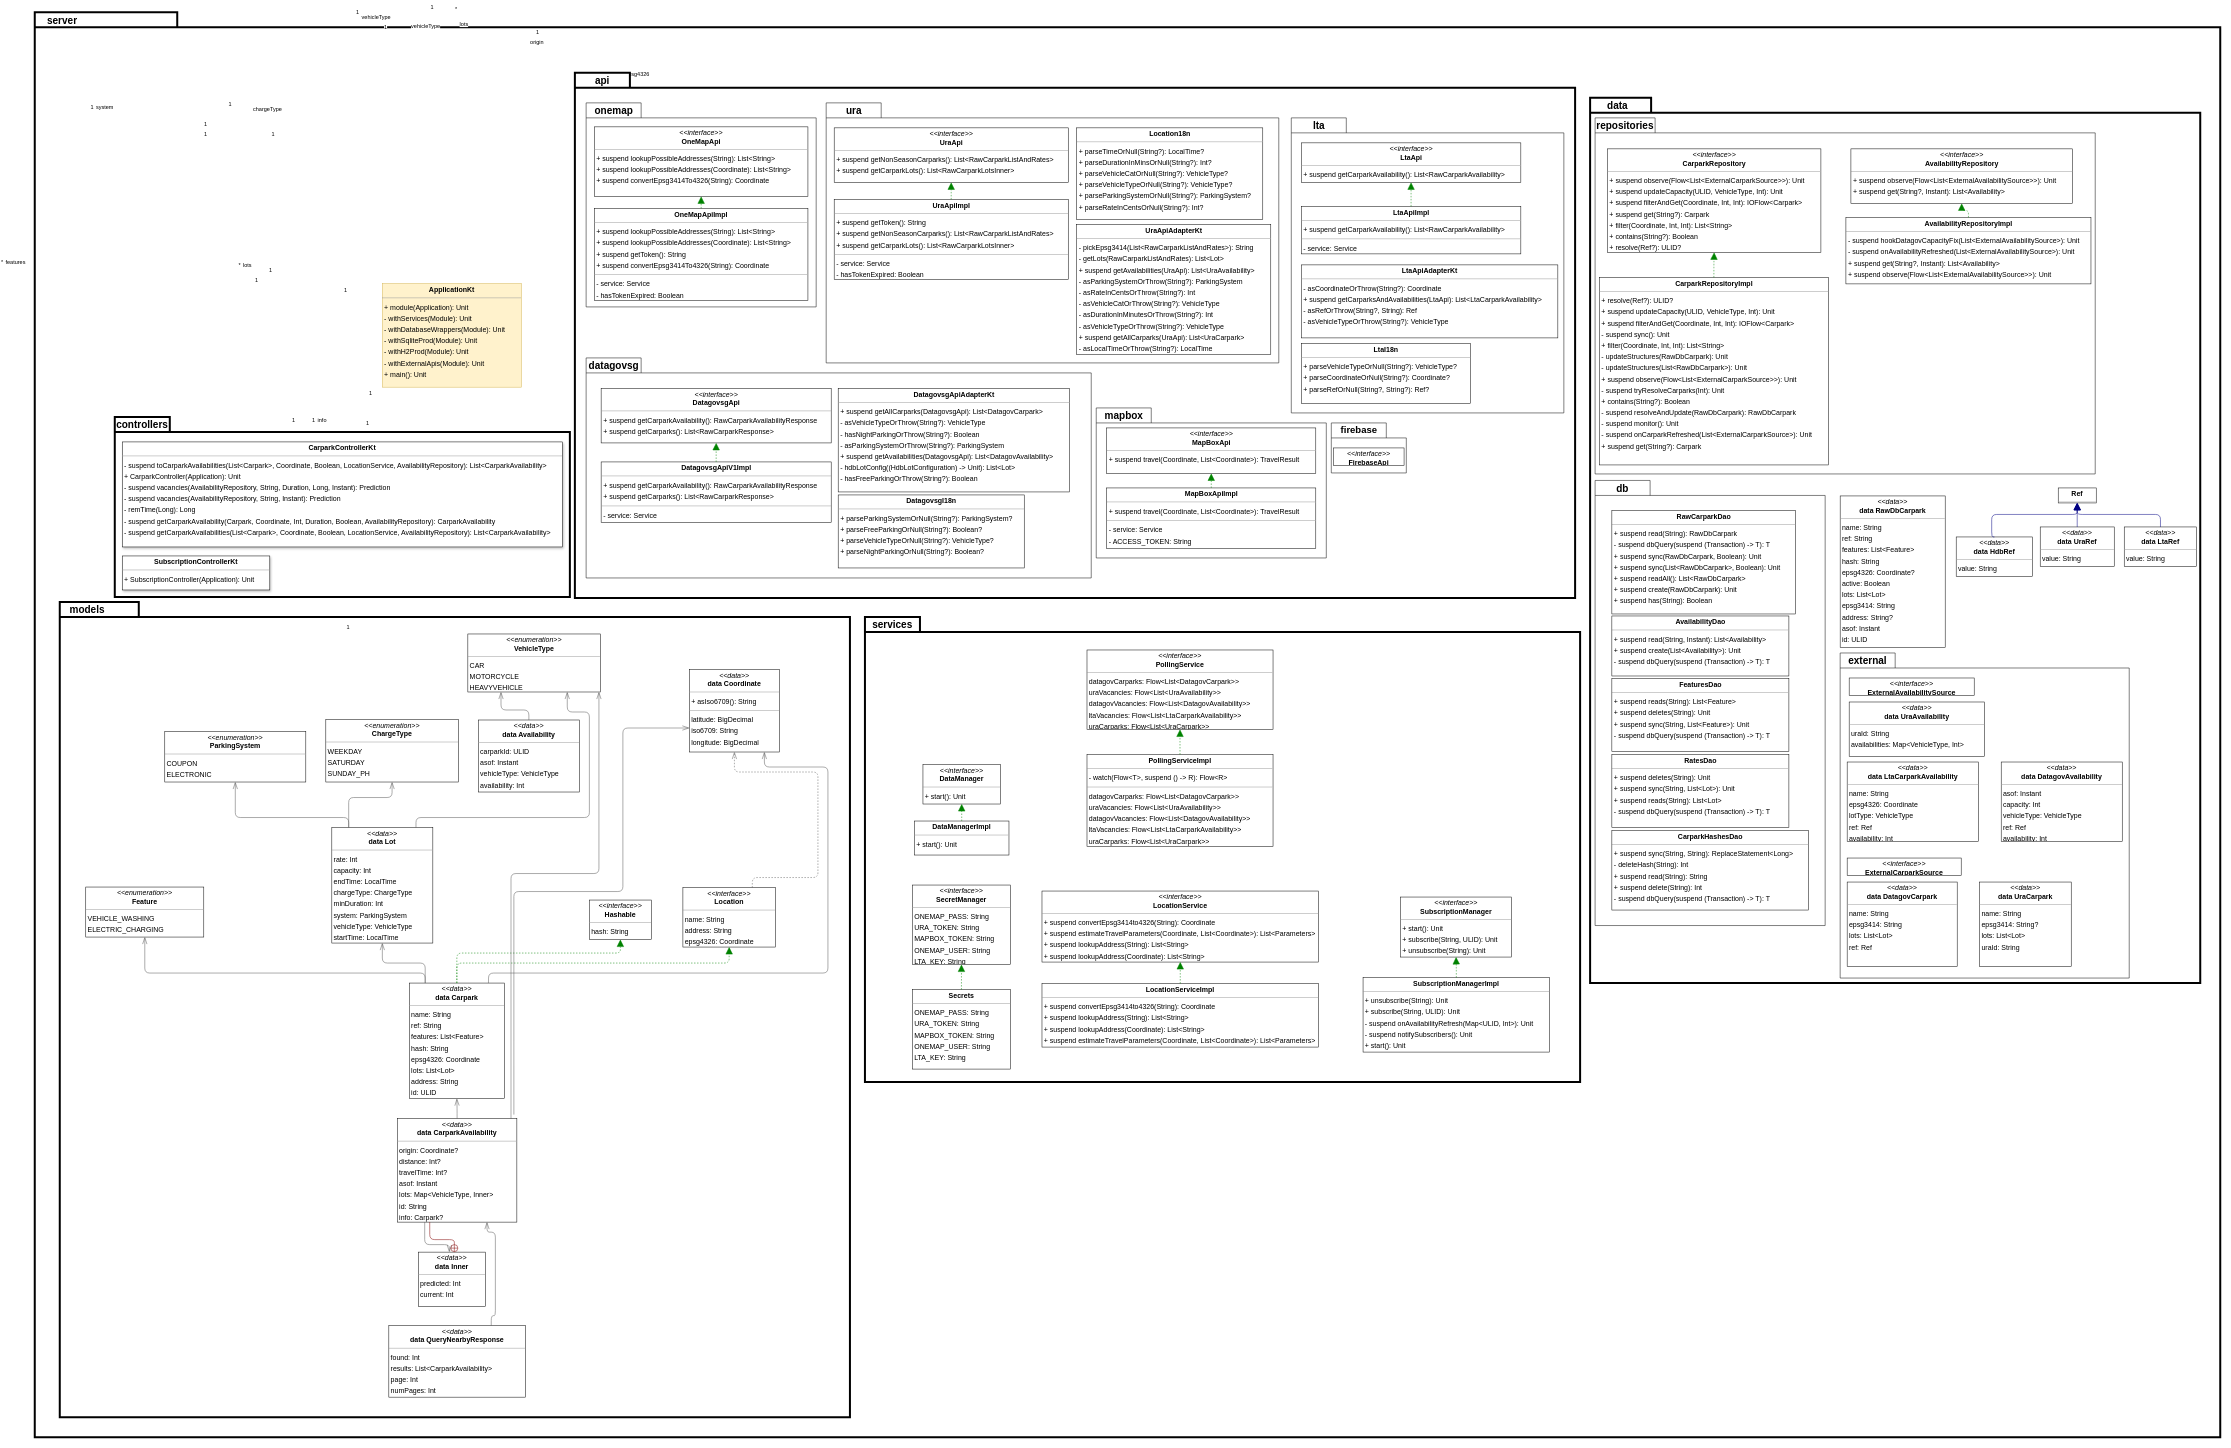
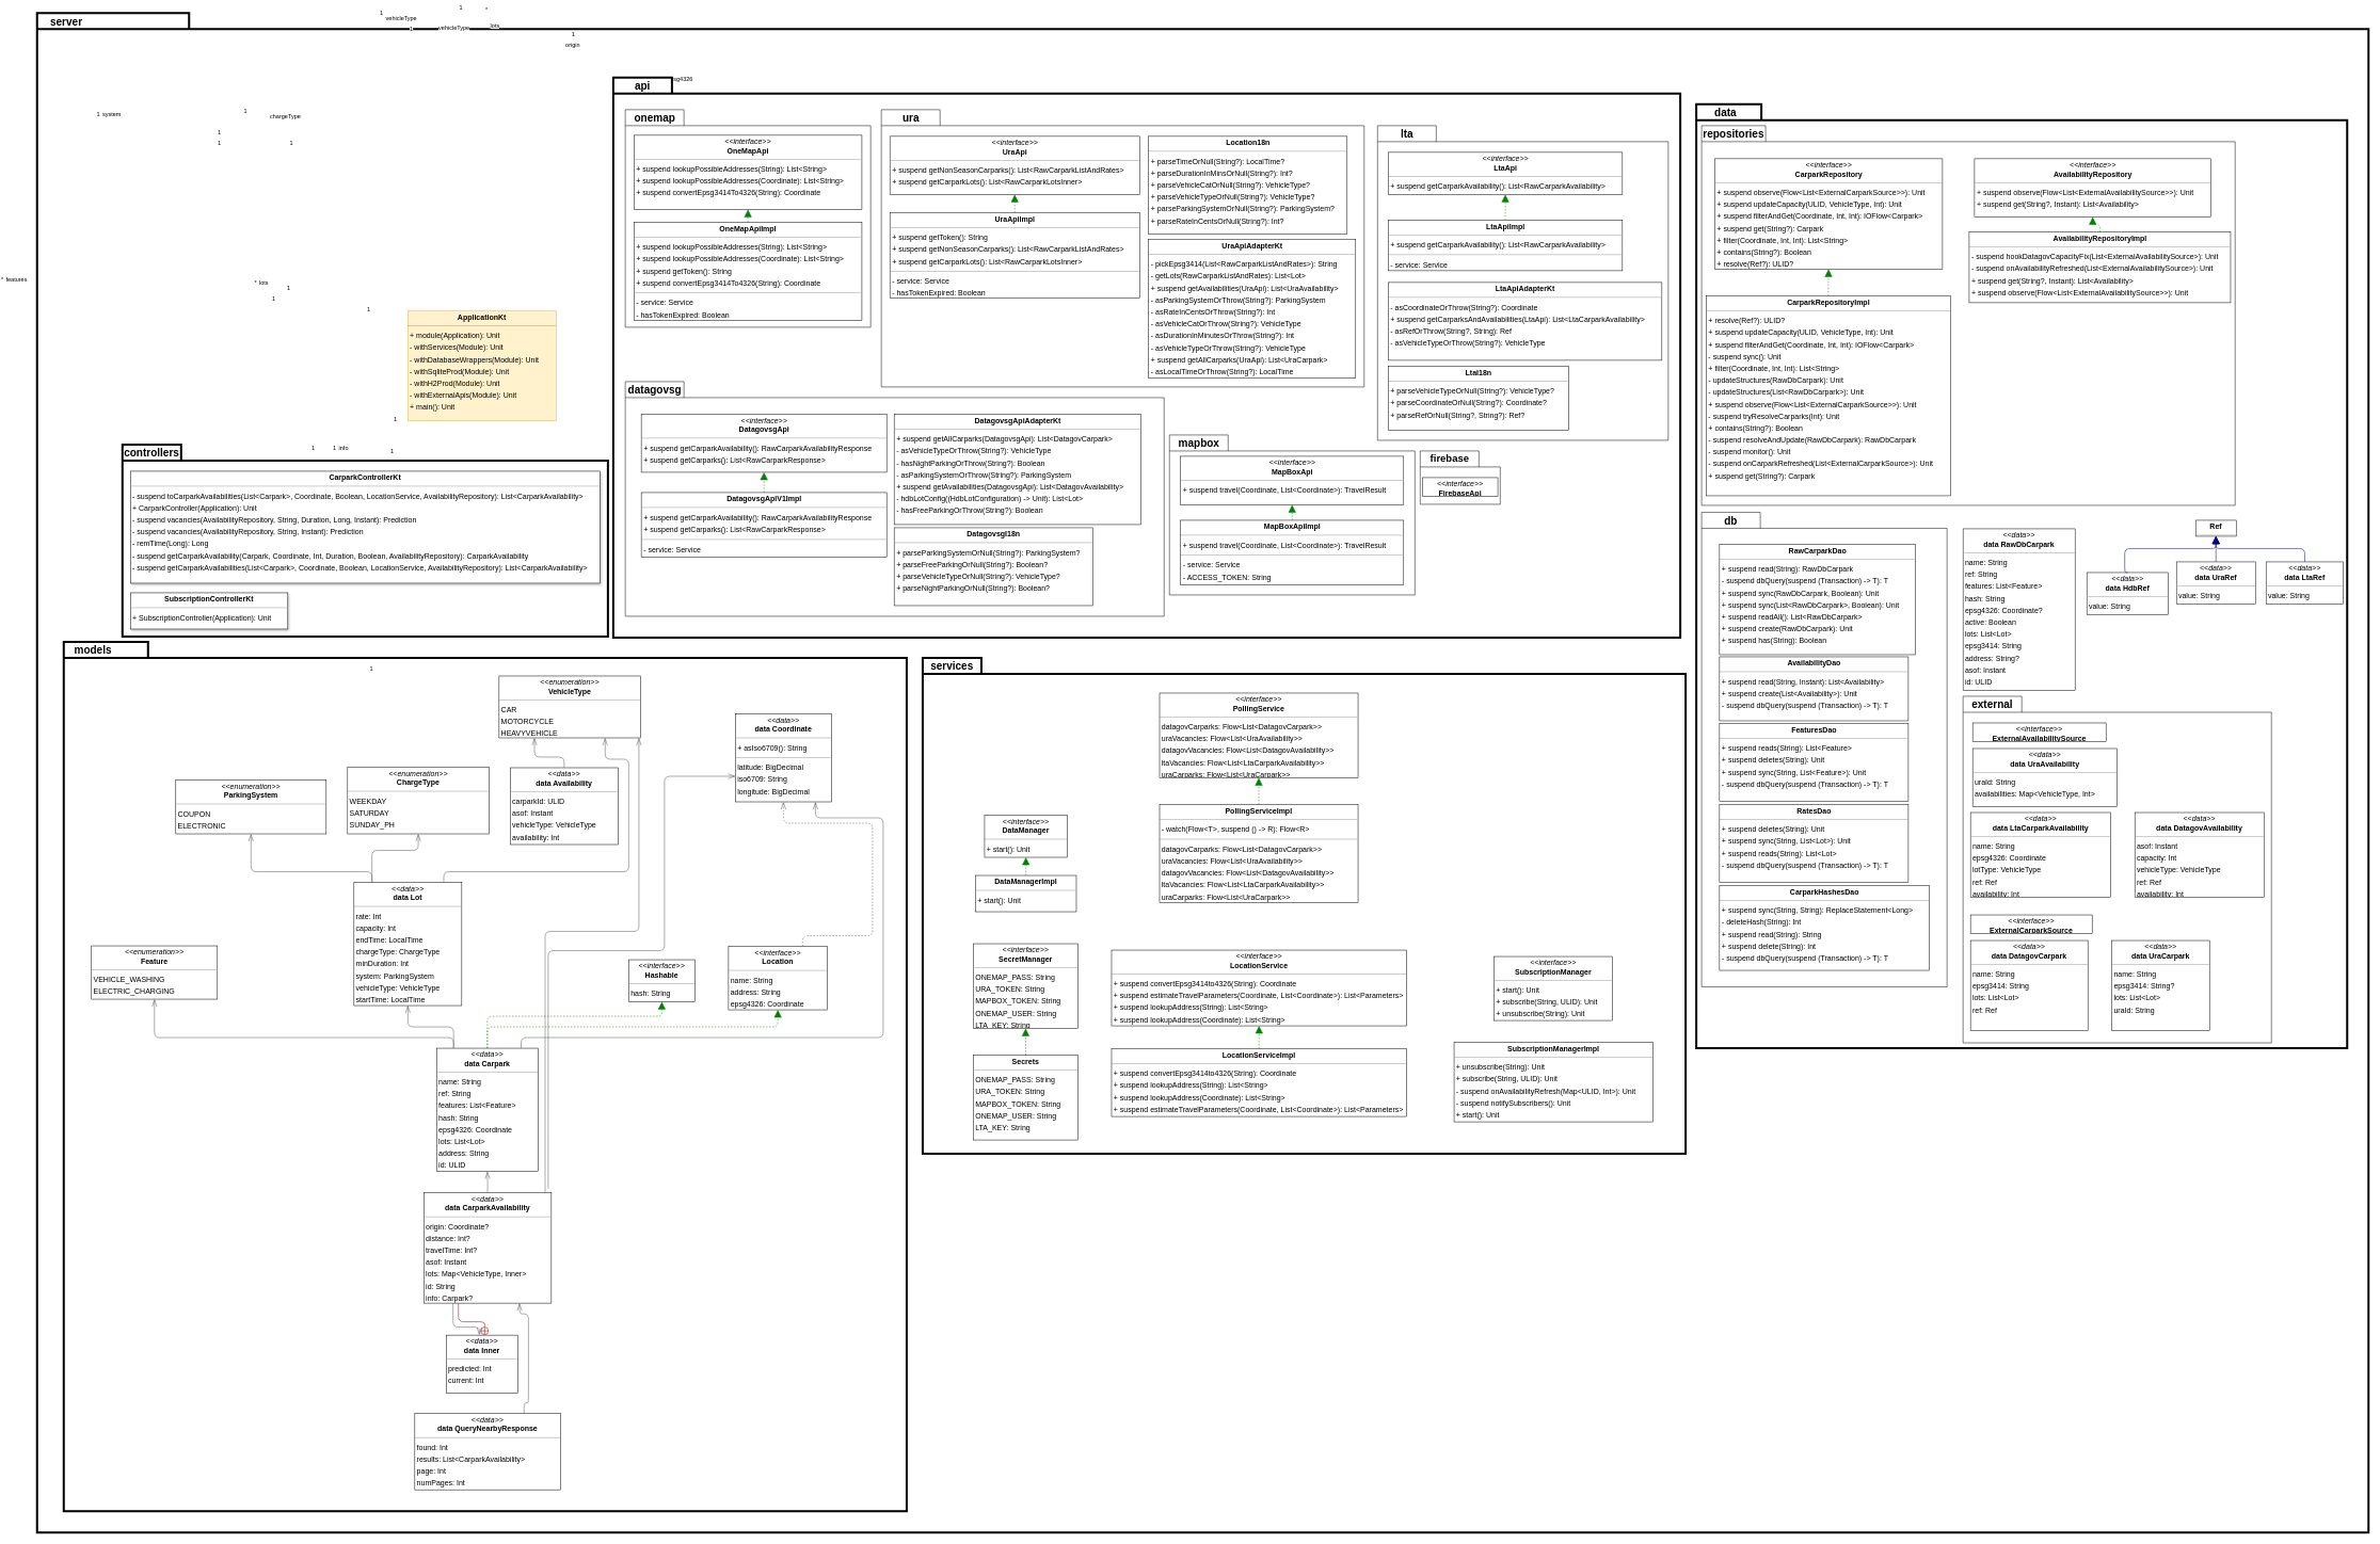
- <mxCell id="123" value="&lt;p style=&quot;margin:0px;margin-top:4px;text-align:center;&quot;&gt;&lt;b&gt;ApplicationKt&lt;/b&gt;&lt;/p&gt;&lt;hr size=&quot;1&quot;/&gt;&lt;p style=&quot;margin:0 0 0 4px;line-height:1.6;&quot;&gt;+ module(Application): Unit&lt;br/&gt;- withServices(Module): Unit&lt;br/&gt;- withDatabaseWrappers(Module): Unit&lt;br/&gt;- withSqliteProd(Module): Unit&lt;br/&gt;- withH2Prod(Module): Unit&lt;br/&gt;- withExternalApis(Module): Unit&lt;br/&gt;+ main(): Unit&lt;/p&gt;" style="verticalAlign=top;align=left;overflow=fill;fontSize=14;fontFamily=Helvetica;html=1;rounded=0;shadow=0;comic=0;labelBackgroundColor=none;strokeWidth=1;fillColor=#fff2cc;strokeColor=#d6b656;" vertex="1" parent="1"><mxGeometry x="715" y="562.5" width="278" height="207" as="geometry" /></mxCell>
+ <mxCell id="123" value="&lt;p style=&quot;margin:0px;margin-top:4px;text-align:center;&quot;&gt;&lt;b&gt;ApplicationKt&lt;/b&gt;&lt;/p&gt;&lt;hr size=&quot;1&quot;/&gt;&lt;p style=&quot;margin:0 0 0 4px;line-height:1.6;&quot;&gt;+ module(Application): Unit&lt;br/&gt;- withServices(Module): Unit&lt;br/&gt;- withDatabaseWrappers(Module): Unit&lt;br/&gt;- withSqliteProd(Module): Unit&lt;br/&gt;- withH2Prod(Module): Unit&lt;br/&gt;- withExternalApis(Module): Unit&lt;br/&gt;+ main(): Unit&lt;/p&gt;" style="verticalAlign=top;align=left;overflow=fill;fontSize=14;fontFamily=Helvetica;html=1;rounded=0;shadow=0;comic=0;labelBackgroundColor=none;strokeWidth=1;fillColor=#fff2cc;strokeColor=#d6b656;" vertex="1" parent="1"><mxGeometry x="715" y="577.5" width="278" height="207" as="geometry" /></mxCell>
- <mxCell id="21" value="" style="html=1;rounded=1;edgeStyle=orthogonalEdgeStyle;dashed=1;startArrow=none;endArrow=block;endSize=12;strokeColor=#008200;exitX=0.500;exitY=0.000;exitDx=0;exitDy=0;entryX=0.500;entryY=1.000;entryDx=0;entryDy=0;" edge="1" parent="4" source="16" target="15"><mxGeometry width="50" height="50" relative="1" as="geometry"><Array as="points" /></mxGeometry></mxCell>
